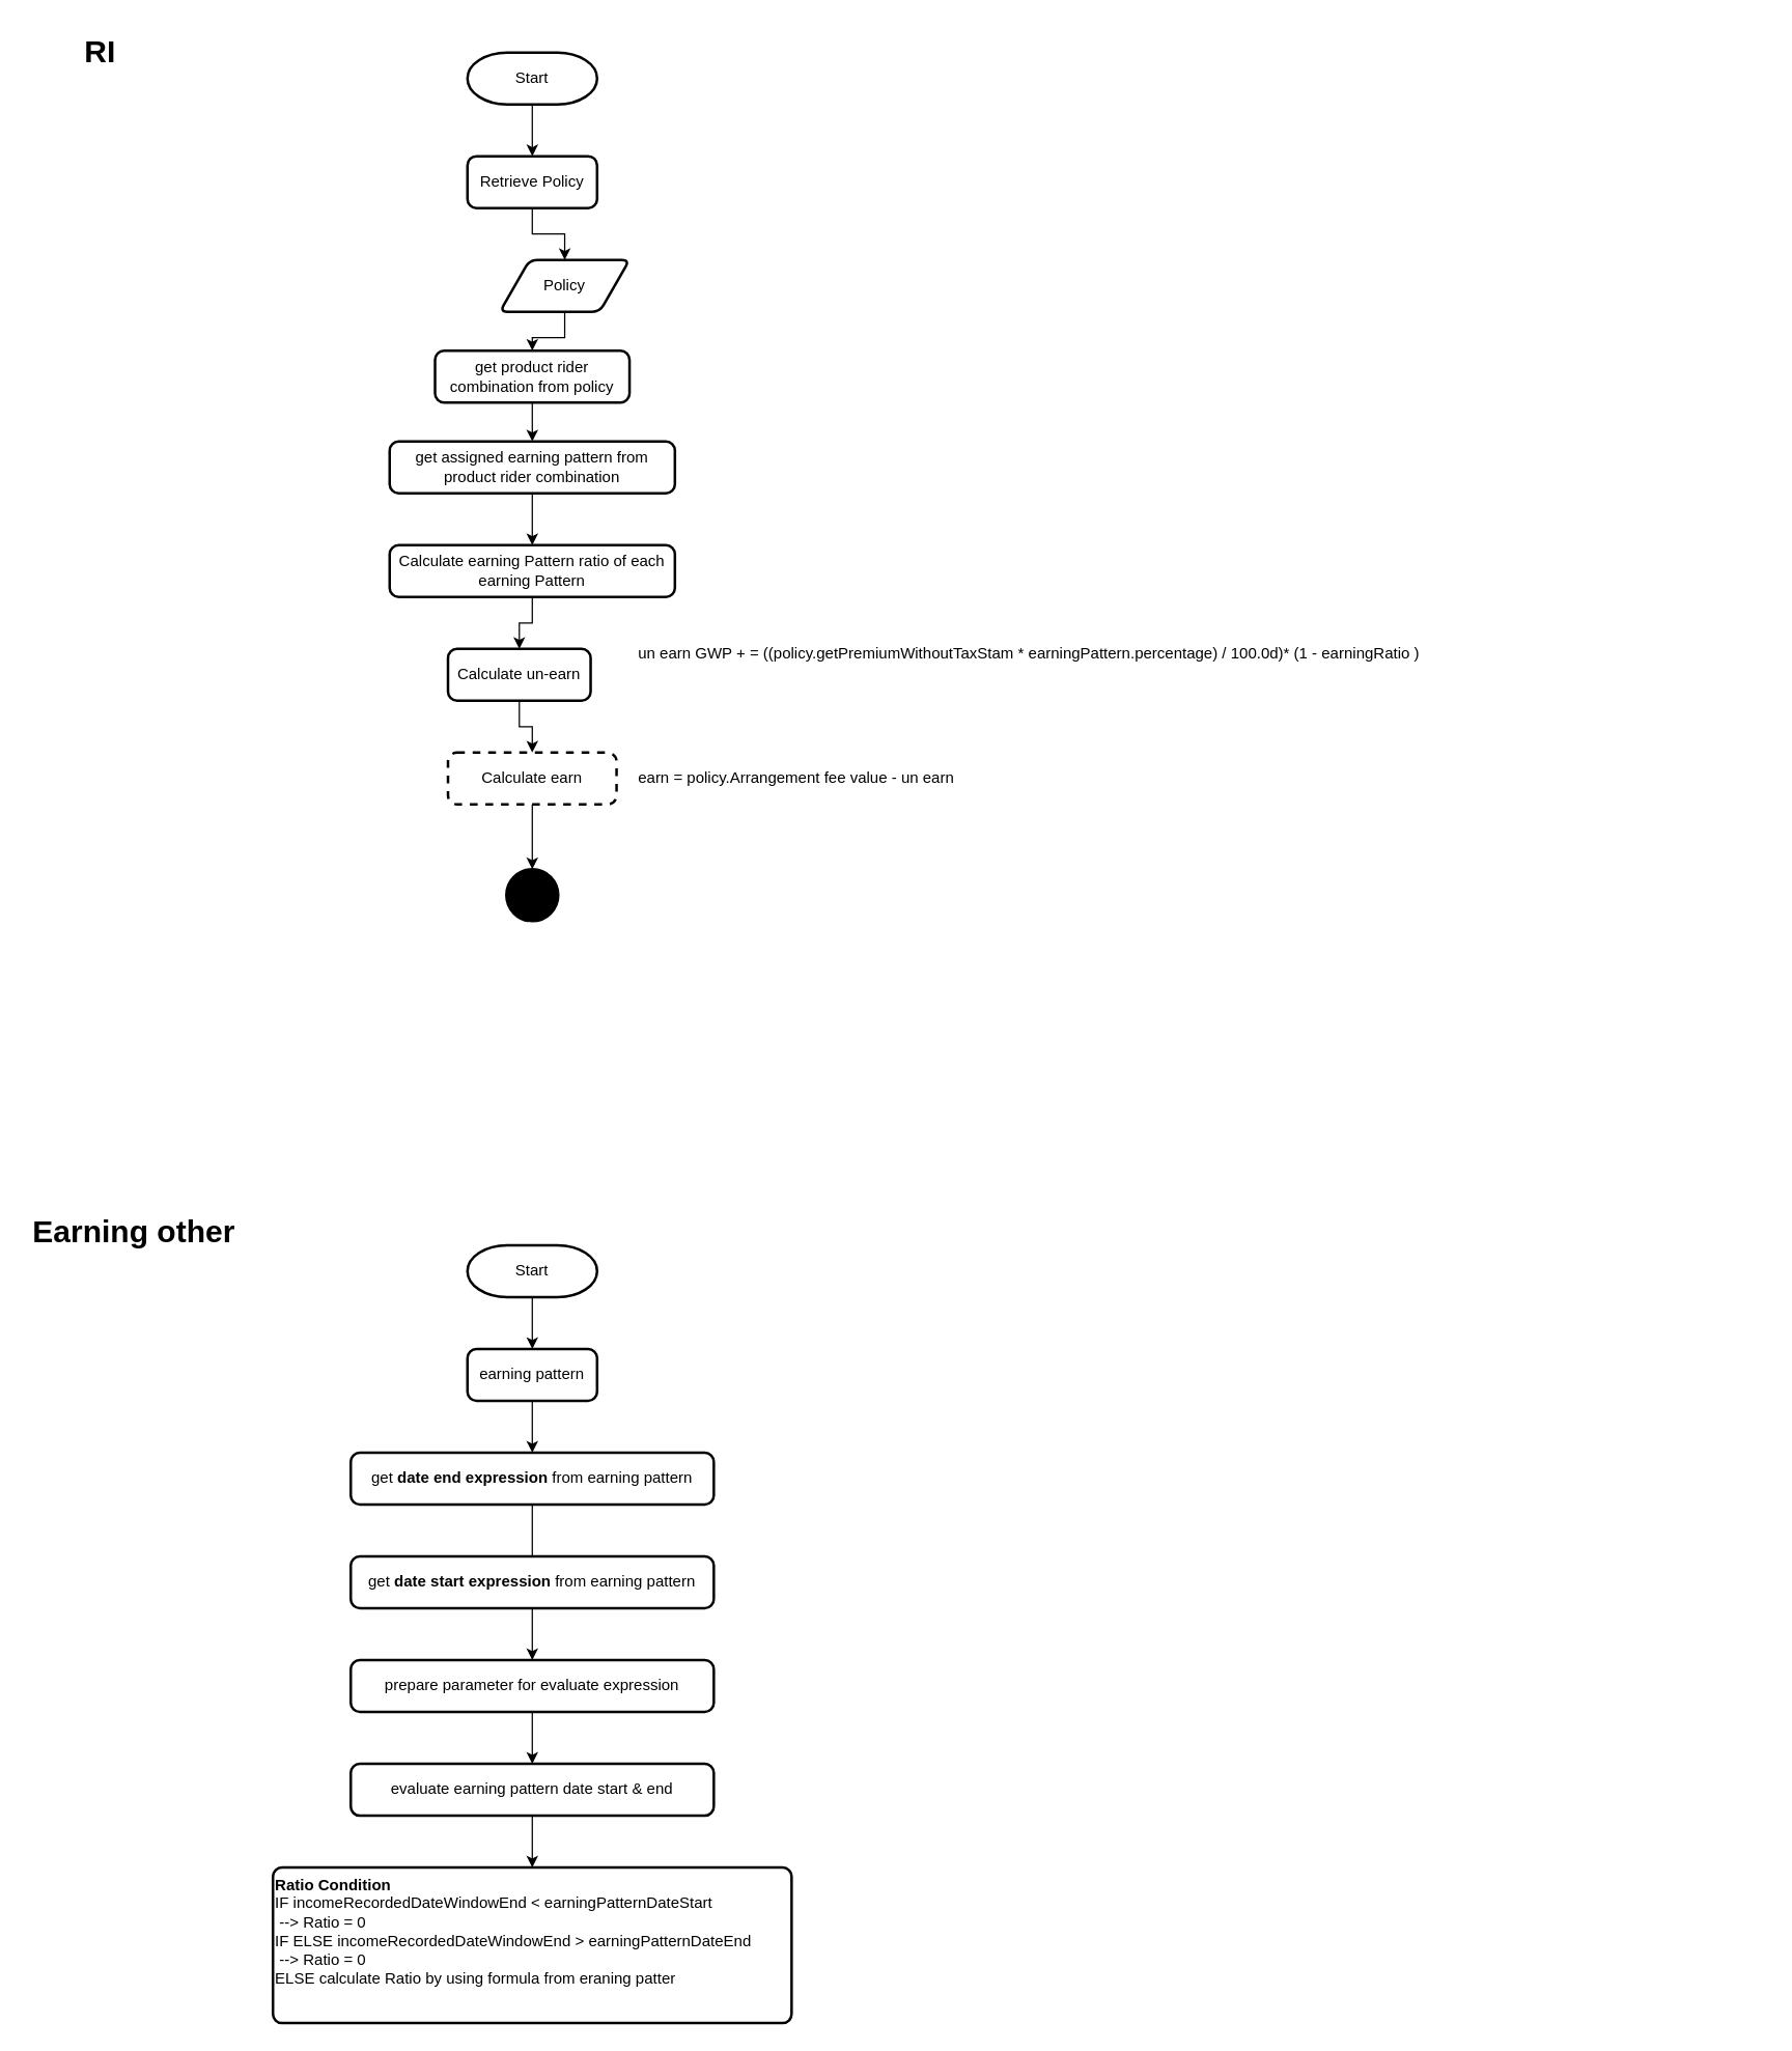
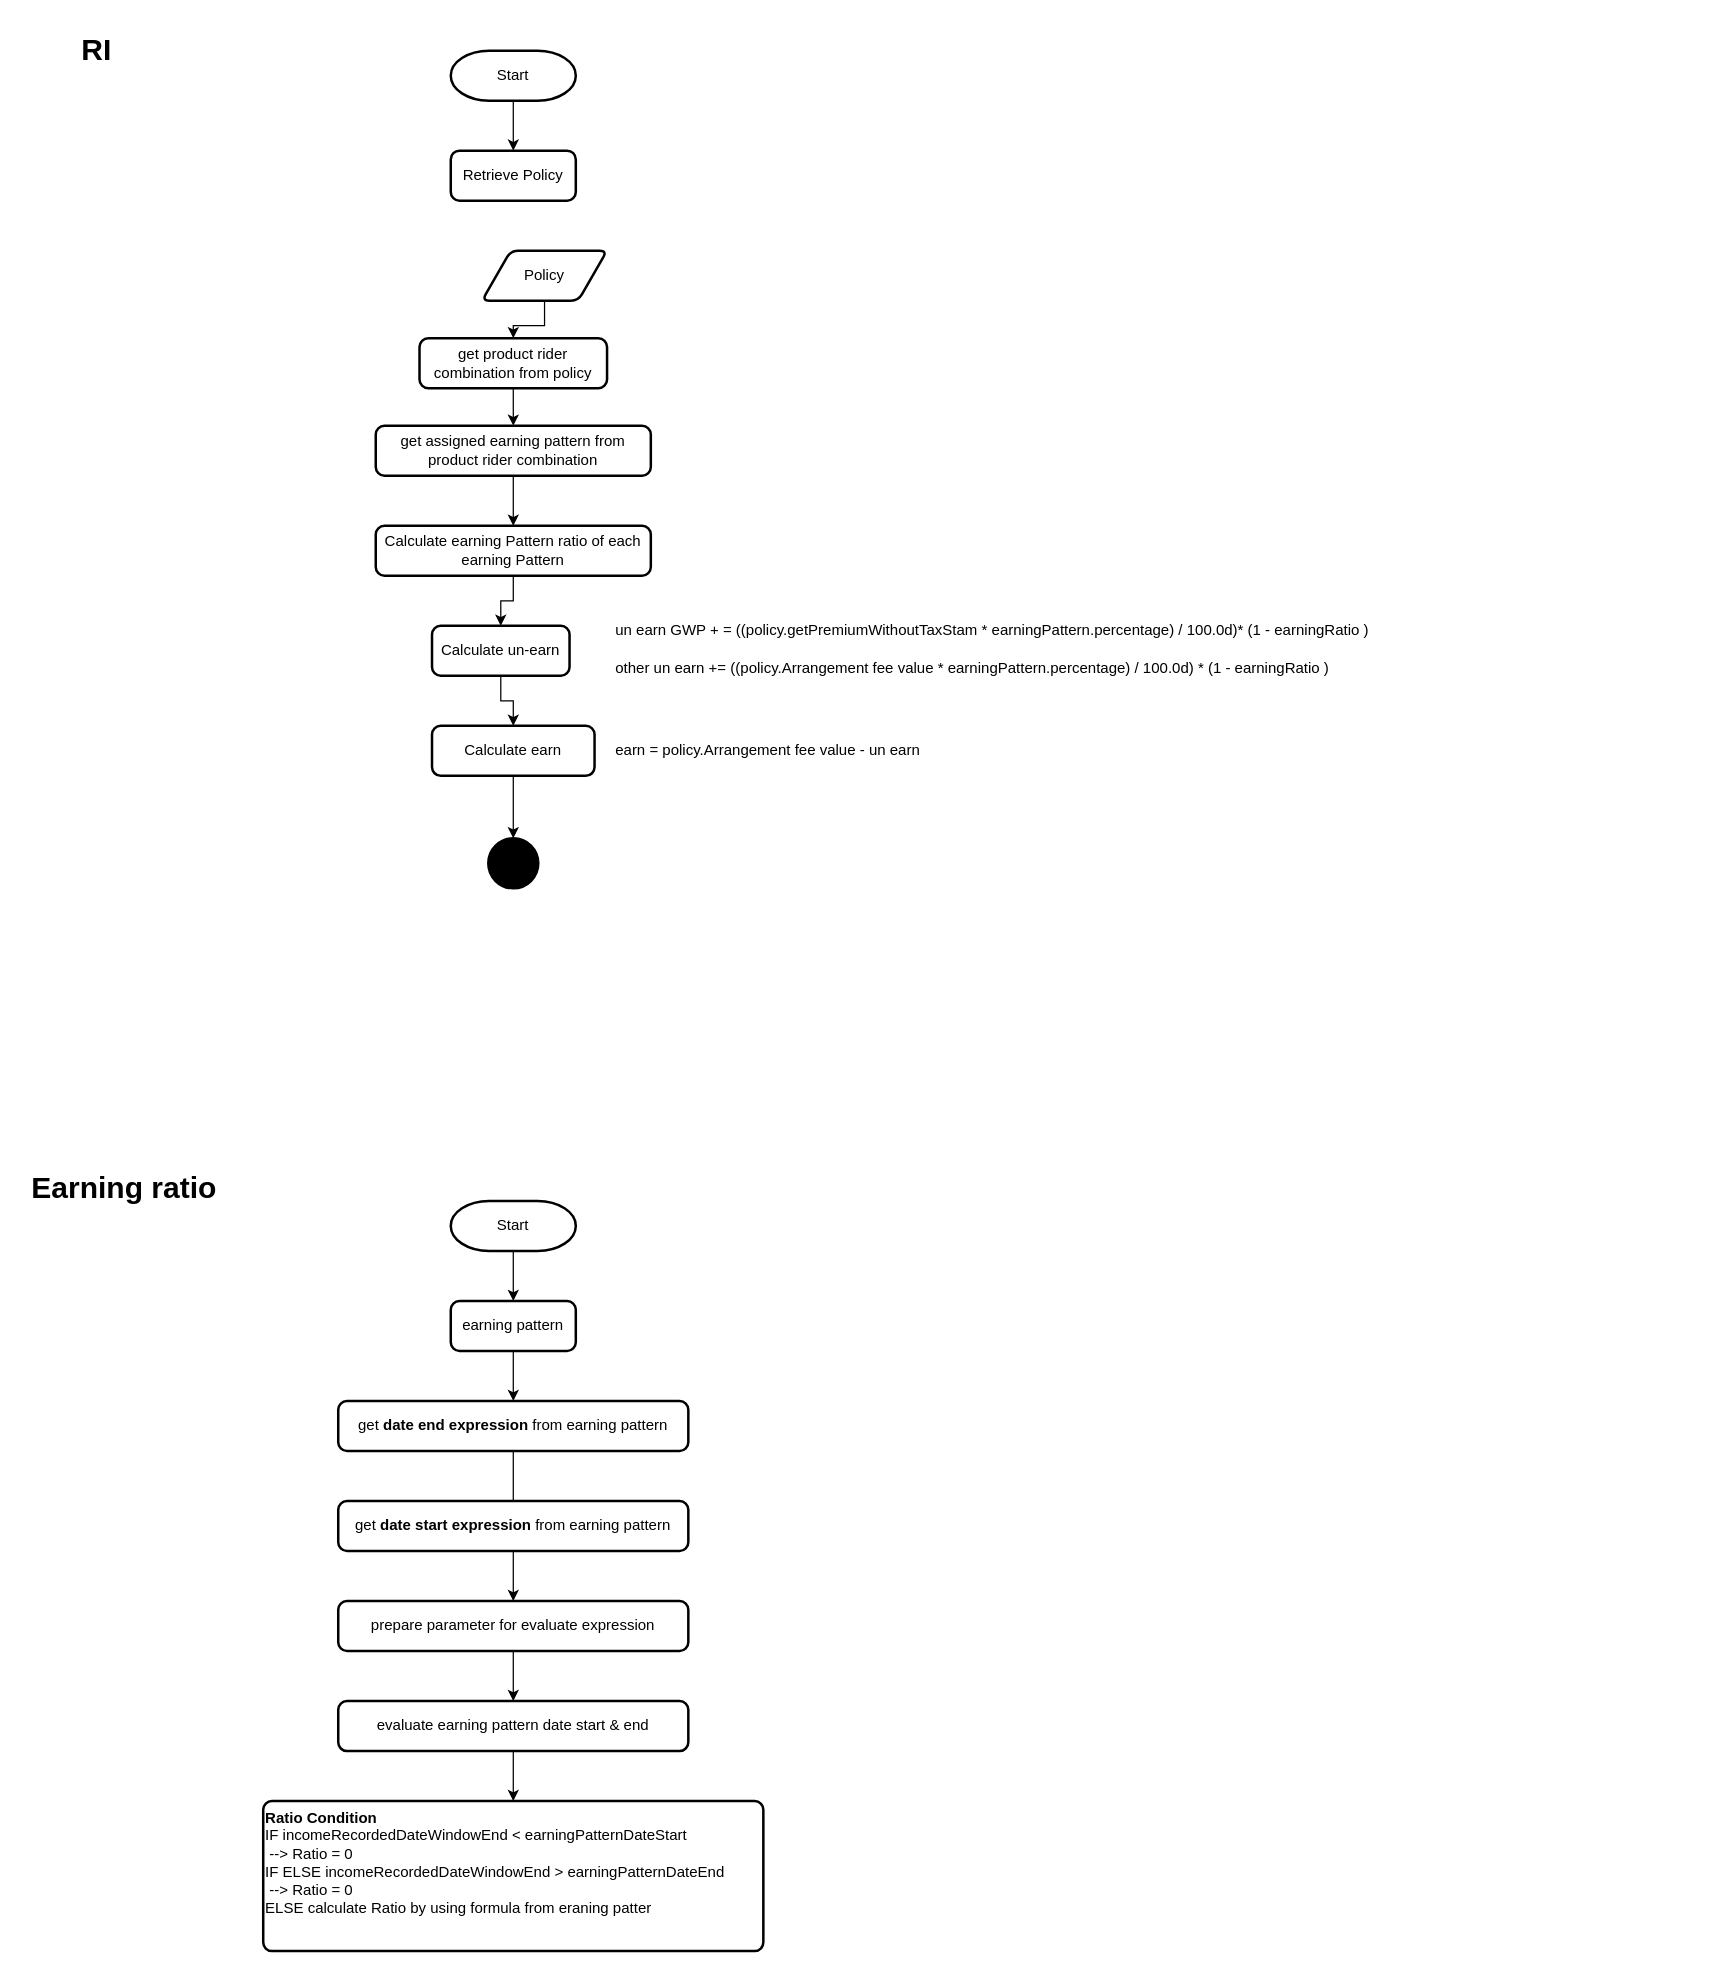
- <mxCell id="2" style="edgeStyle=orthogonalEdgeStyle;rounded=0;orthogonalLoop=1;jettySize=auto;html=1;entryX=0.5;entryY=0;entryDx=0;entryDy=0;" edge="1" parent="1" source="3" target="5"><mxGeometry relative="1" as="geometry" /></mxCell>
+ <mxCell id="15" value="other un earn += ((policy.Arrangement fee value * earningPattern.percentage) / 100.0d) * (1 - earningRatio )" style="text;html=1;" vertex="1" parent="1"><mxGeometry x="490" y="520" width="870" height="30" as="geometry" /></mxCell>
- <mxCell id="17" value="Calculate earn" style="rounded=1;whiteSpace=wrap;html=1;absoluteArcSize=1;arcSize=14;strokeWidth=2;dashed=1;" vertex="1" parent="1"><mxGeometry x="345" y="580" width="130" height="40" as="geometry" /></mxCell>
+ <mxCell id="17" value="Calculate earn" style="rounded=1;whiteSpace=wrap;html=1;absoluteArcSize=1;arcSize=14;strokeWidth=2;" vertex="1" parent="1"><mxGeometry x="345" y="580" width="130" height="40" as="geometry" /></mxCell>
- <mxCell id="22" value="&lt;h1&gt;Earning other&amp;nbsp;&lt;/h1&gt;&lt;p&gt;&lt;br&gt;&lt;/p&gt;" style="text;html=1;strokeColor=none;fillColor=none;spacing=5;spacingTop=-20;whiteSpace=wrap;overflow=hidden;rounded=0;align=left;" vertex="1" parent="1"><mxGeometry x="20" y="930" width="190" height="40" as="geometry" /></mxCell>
+ <mxCell id="22" value="&lt;h1&gt;Earning ratio&amp;nbsp;&lt;/h1&gt;&lt;p&gt;&lt;br&gt;&lt;/p&gt;" style="text;html=1;strokeColor=none;fillColor=none;spacing=5;spacingTop=-20;whiteSpace=wrap;overflow=hidden;rounded=0;align=left;" vertex="1" parent="1"><mxGeometry x="20" y="930" width="190" height="40" as="geometry" /></mxCell>
